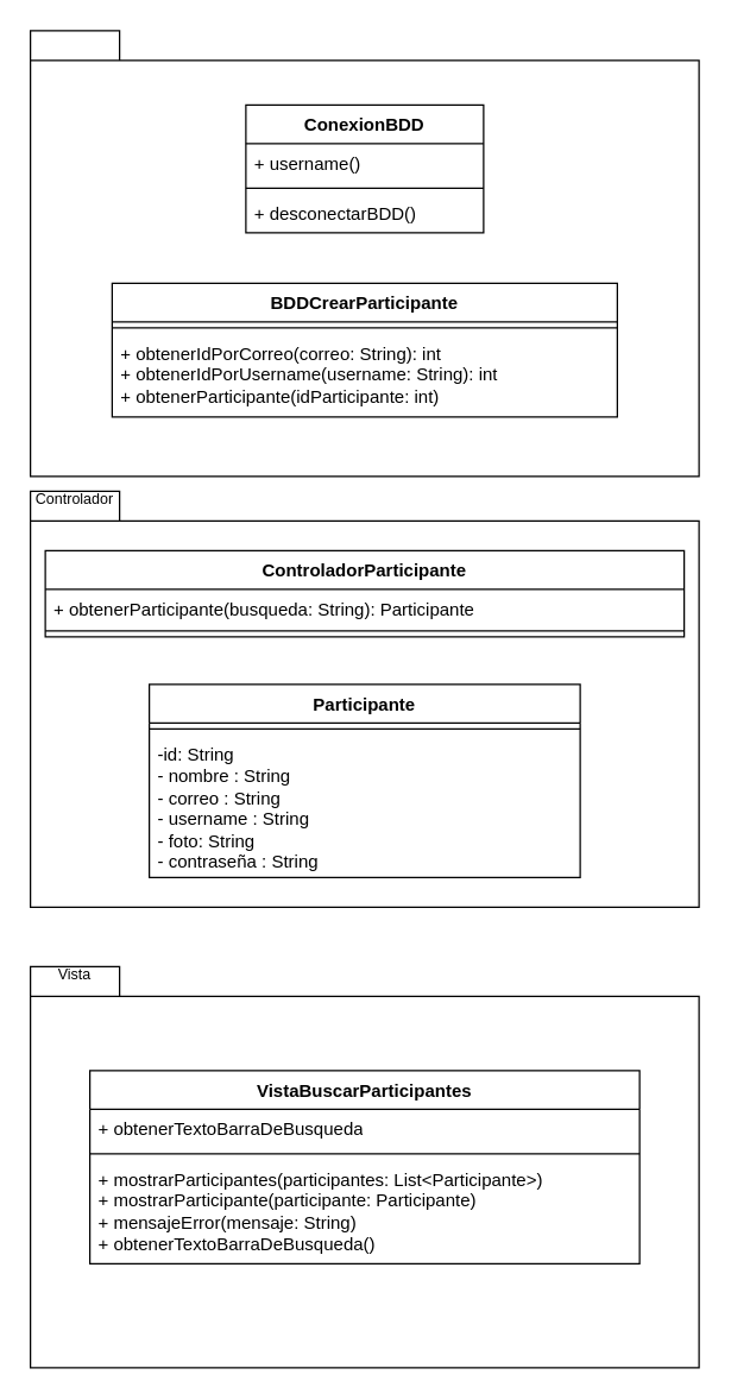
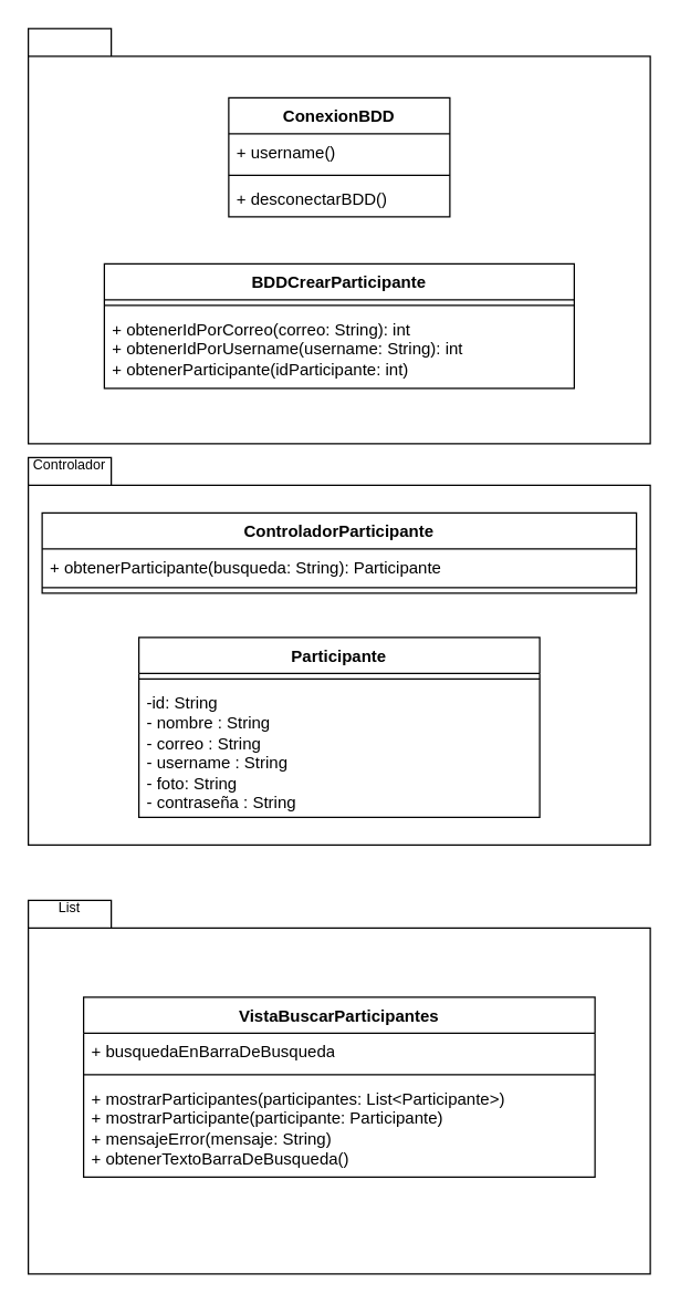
- <mxCell id="19" value="&lt;font style=&quot;font-size: 10px;&quot;&gt;Vista&lt;/font&gt;" style="text;html=1;strokeColor=none;fillColor=none;align=center;verticalAlign=middle;whiteSpace=wrap;rounded=0;" vertex="1" parent="1"><mxGeometry x="20" y="640" width="60" height="30" as="geometry" /></mxCell>
+ <mxCell id="19" value="&lt;font style=&quot;font-size: 10px;&quot;&gt;List&lt;/font&gt;" style="text;html=1;strokeColor=none;fillColor=none;align=center;verticalAlign=middle;whiteSpace=wrap;rounded=0;" vertex="1" parent="1"><mxGeometry x="20" y="640" width="60" height="30" as="geometry" /></mxCell>
- <mxCell id="21" value="+ obtenerTextoBarraDeBusqueda" style="text;strokeColor=none;fillColor=none;align=left;verticalAlign=top;spacingLeft=4;spacingRight=4;overflow=hidden;rotatable=0;points=[[0,0.5],[1,0.5]];portConstraint=eastwest;whiteSpace=wrap;html=1;" vertex="1" parent="20"><mxGeometry y="26" width="370" height="26" as="geometry" /></mxCell>
+ <mxCell id="21" value="+ busquedaEnBarraDeBusqueda" style="text;strokeColor=none;fillColor=none;align=left;verticalAlign=top;spacingLeft=4;spacingRight=4;overflow=hidden;rotatable=0;points=[[0,0.5],[1,0.5]];portConstraint=eastwest;whiteSpace=wrap;html=1;" vertex="1" parent="20"><mxGeometry y="26" width="370" height="26" as="geometry" /></mxCell>
